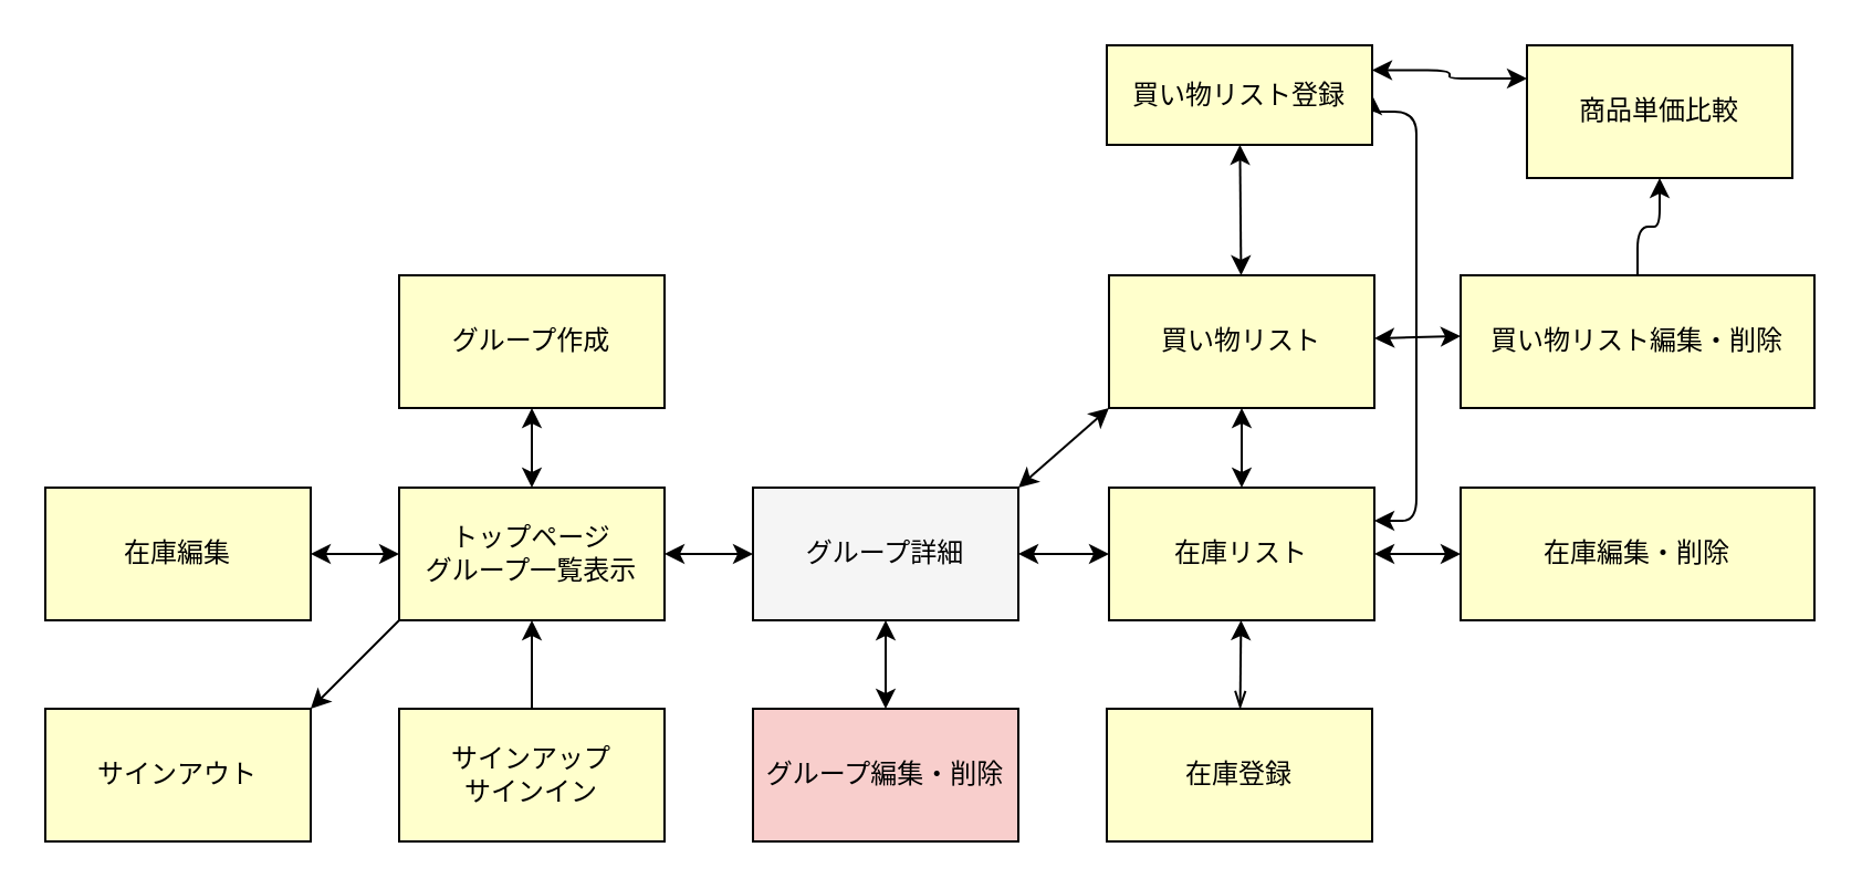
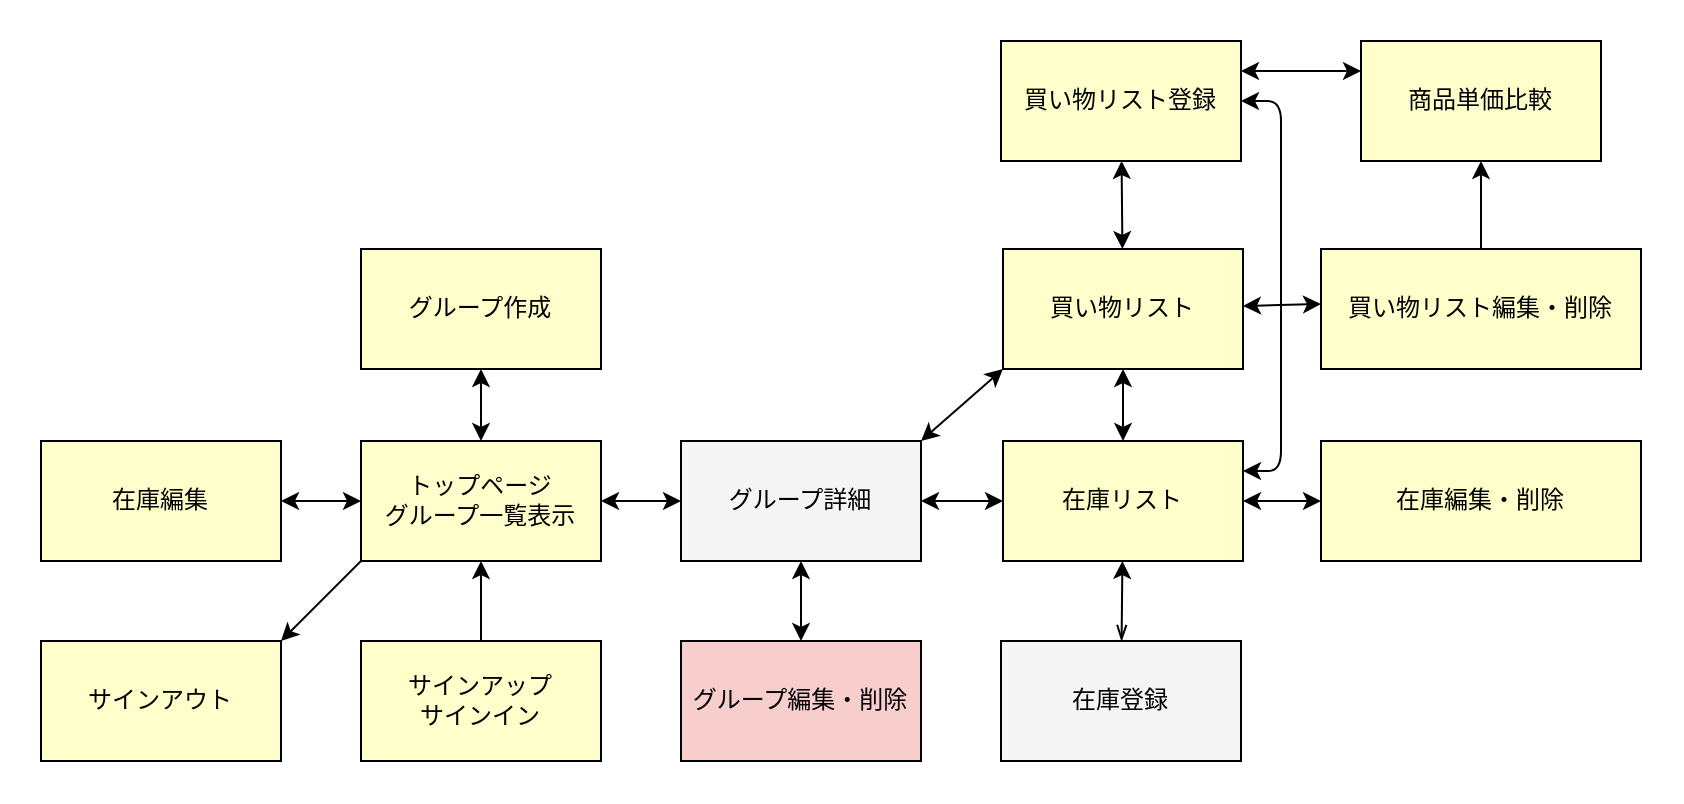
- <mxCell id="27" value="買い物リスト登録" style="rounded=0;whiteSpace=wrap;html=1;strokeColor=#000000;fillColor=#FFFFCC;fontColor=#000000;" parent="1" vertex="1"><mxGeometry x="500" y="20" width="120" height="45" as="geometry" /></mxCell>
+ <mxCell id="27" value="買い物リスト登録" style="rounded=0;whiteSpace=wrap;html=1;strokeColor=#000000;fillColor=#FFFFCC;fontColor=#000000;" parent="1" vertex="1"><mxGeometry x="500" y="20" width="120" height="60" as="geometry" /></mxCell>
- <mxCell id="30" value="商品単価比較" style="rounded=0;whiteSpace=wrap;html=1;strokeColor=#000000;fillColor=#FFFFCC;fontColor=#000000;" parent="1" vertex="1"><mxGeometry x="690" y="20" width="120" height="60" as="geometry" /></mxCell>
+ <mxCell id="30" value="商品単価比較" style="rounded=0;whiteSpace=wrap;html=1;strokeColor=#000000;fillColor=#FFFFCC;fontColor=#000000;" parent="1" vertex="1"><mxGeometry x="680" y="20" width="120" height="60" as="geometry" /></mxCell>
- <mxCell id="18" value="在庫登録" style="rounded=0;whiteSpace=wrap;html=1;strokeColor=#000000;fillColor=#FFFFCC;fontColor=#000000;" parent="1" vertex="1"><mxGeometry x="500" y="320" width="120" height="60" as="geometry" /></mxCell>
+ <mxCell id="18" value="在庫登録" style="rounded=0;whiteSpace=wrap;html=1;strokeColor=#000000;fillColor=#f5f5f5;fontColor=#000000;" parent="1" vertex="1"><mxGeometry x="500" y="320" width="120" height="60" as="geometry" /></mxCell>
